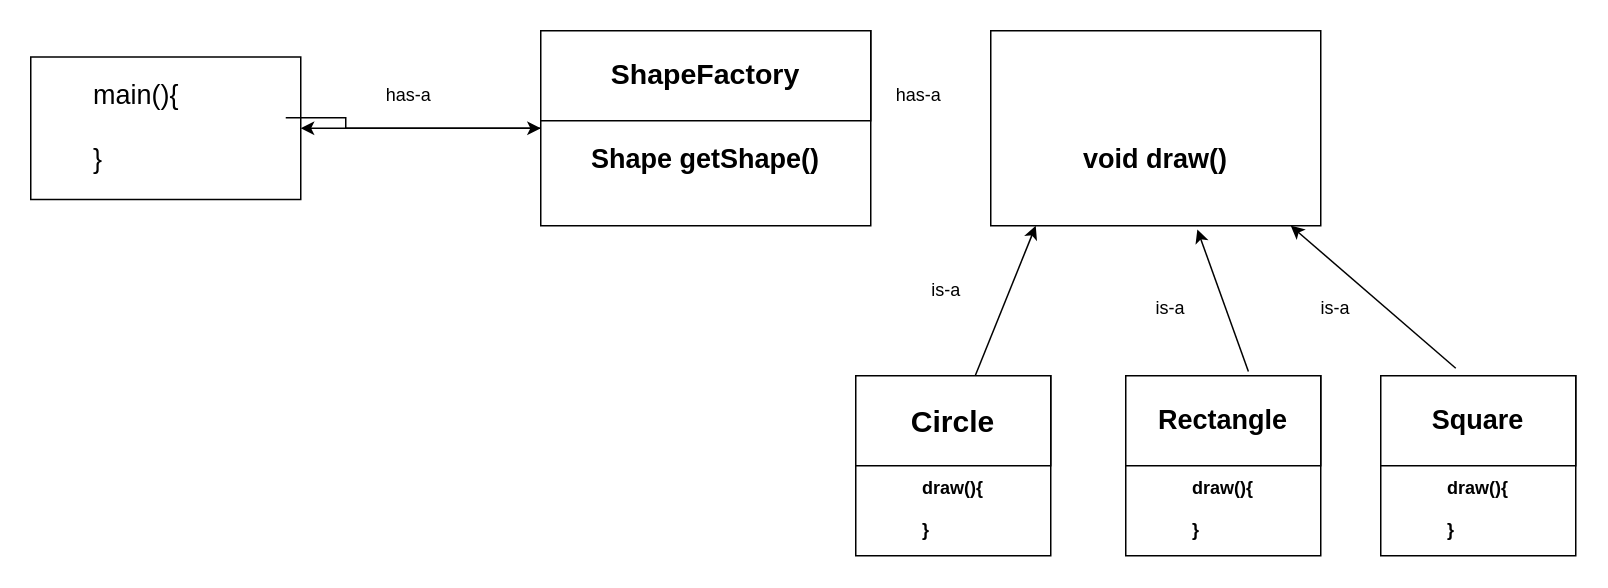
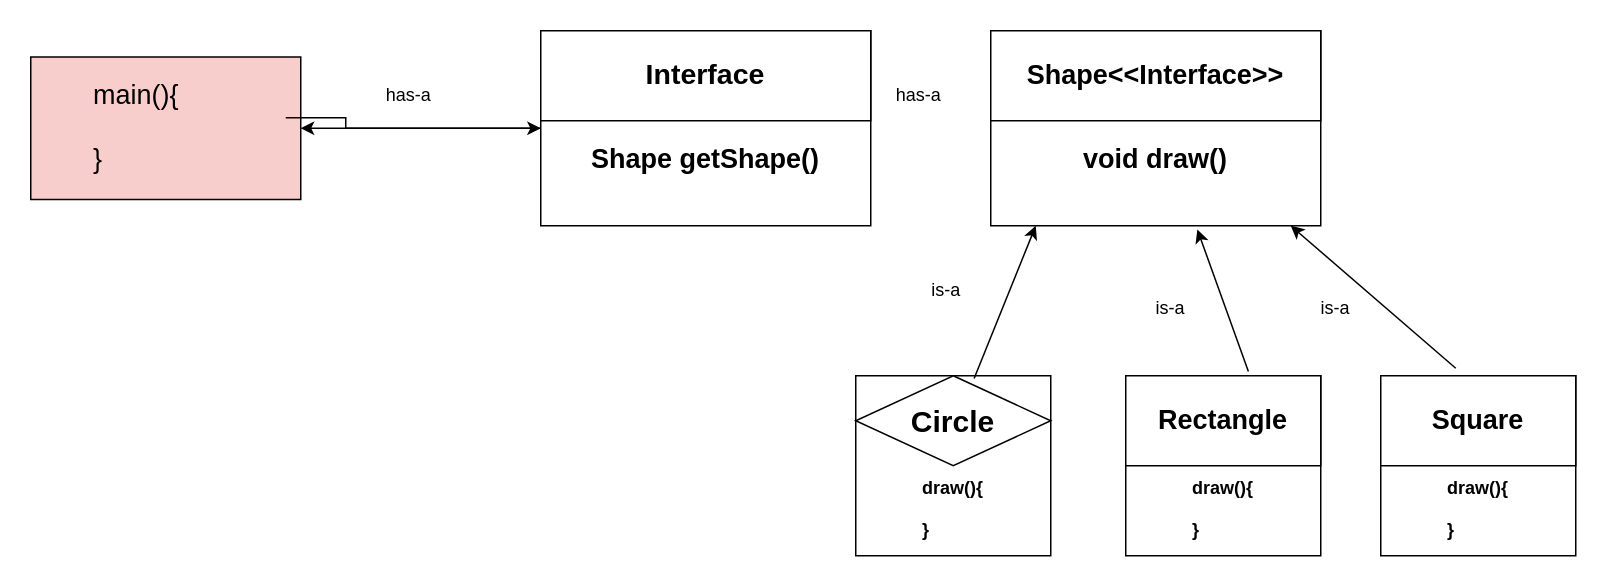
- <mxCell id="4" value="&lt;b style=&quot;font-size: 19px;&quot;&gt;ShapeFactory&lt;/b&gt;" style="rounded=0;whiteSpace=wrap;html=1;" vertex="1" parent="1"><mxGeometry x="360" y="20" width="220" height="60" as="geometry" /></mxCell>
+ <mxCell id="4" value="&lt;b style=&quot;font-size: 19px;&quot;&gt;Interface&lt;/b&gt;" style="rounded=0;whiteSpace=wrap;html=1;" vertex="1" parent="1"><mxGeometry x="360" y="20" width="220" height="60" as="geometry" /></mxCell>
+ <mxCell id="6" value="&lt;b&gt;&lt;font style=&quot;font-size: 18px;&quot;&gt;Shape&amp;lt;&amp;lt;Interface&amp;gt;&amp;gt;&lt;/font&gt;&lt;/b&gt;" style="rounded=0;whiteSpace=wrap;html=1;" vertex="1" parent="1"><mxGeometry x="660" y="20" width="220" height="60" as="geometry" /></mxCell>
- <mxCell id="20" value="&lt;blockquote style=&quot;margin: 0 0 0 40px; border: none; padding: 0px;&quot;&gt;&lt;font style=&quot;font-size: 18px;&quot;&gt;main(){&lt;/font&gt;&lt;div&gt;&lt;font style=&quot;font-size: 18px;&quot;&gt;&lt;br&gt;&lt;/font&gt;&lt;/div&gt;&lt;div&gt;&lt;font style=&quot;font-size: 18px;&quot;&gt;}&lt;/font&gt;&lt;/div&gt;&lt;/blockquote&gt;" style="rounded=0;whiteSpace=wrap;html=1;align=left;" vertex="1" parent="1"><mxGeometry x="20" y="37.5" width="180" height="95" as="geometry" /></mxCell>
+ <mxCell id="20" value="&lt;blockquote style=&quot;margin: 0 0 0 40px; border: none; padding: 0px;&quot;&gt;&lt;font style=&quot;font-size: 18px;&quot;&gt;main(){&lt;/font&gt;&lt;div&gt;&lt;font style=&quot;font-size: 18px;&quot;&gt;&lt;br&gt;&lt;/font&gt;&lt;/div&gt;&lt;div&gt;&lt;font style=&quot;font-size: 18px;&quot;&gt;}&lt;/font&gt;&lt;/div&gt;&lt;/blockquote&gt;" style="rounded=0;whiteSpace=wrap;html=1;align=left;fillColor=#f8cecc;" vertex="1" parent="1"><mxGeometry x="20" y="37.5" width="180" height="95" as="geometry" /></mxCell>
- <mxCell id="17" value="&lt;b&gt;&lt;font style=&quot;font-size: 20px;&quot;&gt;Circle&lt;/font&gt;&lt;/b&gt;" style="rounded=0;whiteSpace=wrap;html=1;" vertex="1" parent="1"><mxGeometry x="570" y="250" width="130" height="60" as="geometry" /></mxCell>
+ <mxCell id="17" value="&lt;b&gt;&lt;font style=&quot;font-size: 20px;&quot;&gt;Circle&lt;/font&gt;&lt;/b&gt;" style="rhombus;whiteSpace=wrap;html=1;" vertex="1" parent="1"><mxGeometry x="570" y="250" width="130" height="60" as="geometry" /></mxCell>
